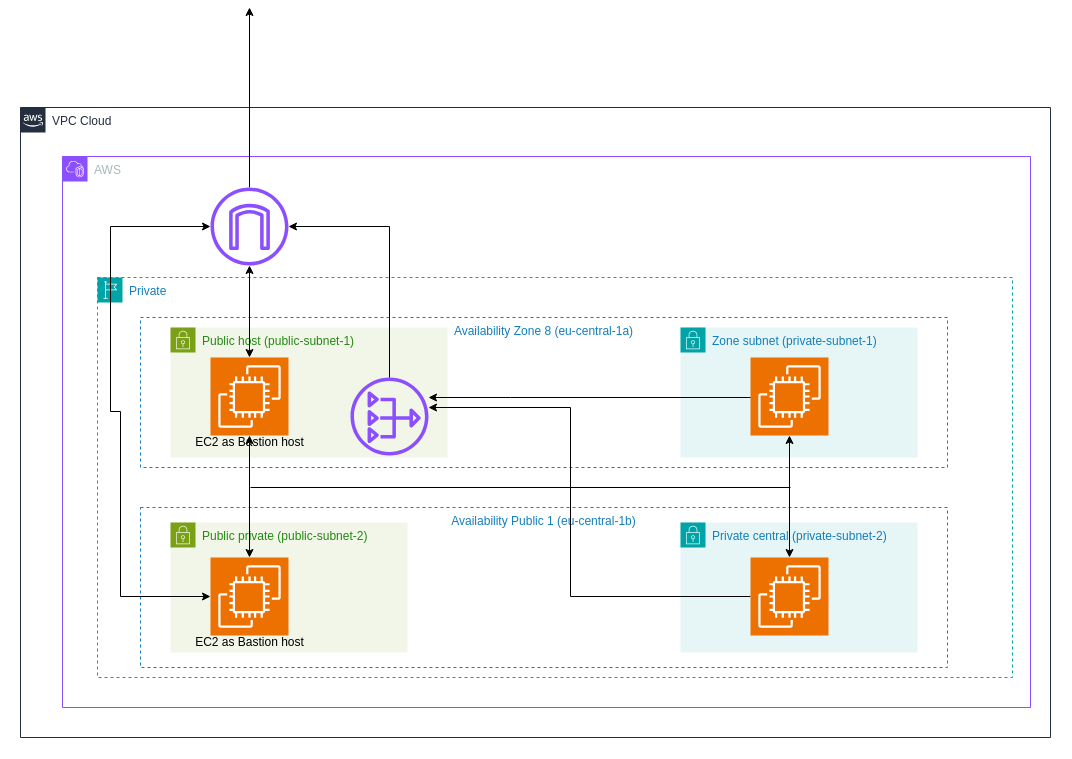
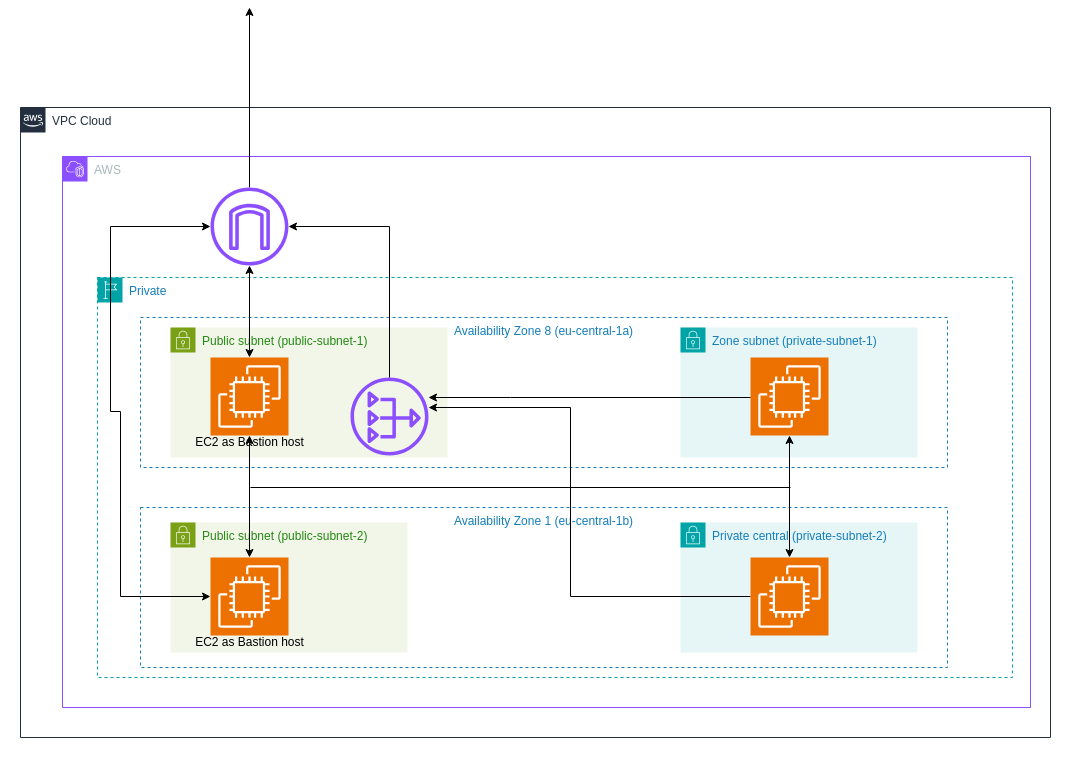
- <mxCell id="7" value="Public host (public-subnet-1)" style="points=[[0,0],[0.25,0],[0.5,0],[0.75,0],[1,0],[1,0.25],[1,0.5],[1,0.75],[1,1],[0.75,1],[0.5,1],[0.25,1],[0,1],[0,0.75],[0,0.5],[0,0.25]];outlineConnect=0;gradientColor=none;html=1;whiteSpace=wrap;fontSize=12;fontStyle=0;container=1;pointerEvents=0;collapsible=0;recursiveResize=0;shape=mxgraph.aws4.group;grIcon=mxgraph.aws4.group_security_group;grStroke=0;strokeColor=#7AA116;fillColor=#F2F6E8;verticalAlign=top;align=left;spacingLeft=30;fontColor=#248814;dashed=0;" vertex="1" parent="4"><mxGeometry x="73" y="50" width="277" height="130" as="geometry" /></mxCell>
+ <mxCell id="7" value="Public subnet (public-subnet-1)" style="points=[[0,0],[0.25,0],[0.5,0],[0.75,0],[1,0],[1,0.25],[1,0.5],[1,0.75],[1,1],[0.75,1],[0.5,1],[0.25,1],[0,1],[0,0.75],[0,0.5],[0,0.25]];outlineConnect=0;gradientColor=none;html=1;whiteSpace=wrap;fontSize=12;fontStyle=0;container=1;pointerEvents=0;collapsible=0;recursiveResize=0;shape=mxgraph.aws4.group;grIcon=mxgraph.aws4.group_security_group;grStroke=0;strokeColor=#7AA116;fillColor=#F2F6E8;verticalAlign=top;align=left;spacingLeft=30;fontColor=#248814;dashed=0;" vertex="1" parent="4"><mxGeometry x="73" y="50" width="277" height="130" as="geometry" /></mxCell>
- <mxCell id="6" value="Availability Public 1 (eu-central-1b)" style="fillColor=none;strokeColor=#147EBA;dashed=1;verticalAlign=top;fontStyle=0;fontColor=#147EBA;whiteSpace=wrap;html=1;" vertex="1" parent="4"><mxGeometry x="43" y="230" width="807" height="160" as="geometry" /></mxCell>
+ <mxCell id="6" value="Availability Zone 1 (eu-central-1b)" style="fillColor=none;strokeColor=#147EBA;dashed=1;verticalAlign=top;fontStyle=0;fontColor=#147EBA;whiteSpace=wrap;html=1;" vertex="1" parent="4"><mxGeometry x="43" y="230" width="807" height="160" as="geometry" /></mxCell>
- <mxCell id="10" value="Public private (public-subnet-2)" style="points=[[0,0],[0.25,0],[0.5,0],[0.75,0],[1,0],[1,0.25],[1,0.5],[1,0.75],[1,1],[0.75,1],[0.5,1],[0.25,1],[0,1],[0,0.75],[0,0.5],[0,0.25]];outlineConnect=0;gradientColor=none;html=1;whiteSpace=wrap;fontSize=12;fontStyle=0;container=1;pointerEvents=0;collapsible=0;recursiveResize=0;shape=mxgraph.aws4.group;grIcon=mxgraph.aws4.group_security_group;grStroke=0;strokeColor=#7AA116;fillColor=#F2F6E8;verticalAlign=top;align=left;spacingLeft=30;fontColor=#248814;dashed=0;" vertex="1" parent="4"><mxGeometry x="73" y="245" width="237" height="130" as="geometry" /></mxCell>
+ <mxCell id="10" value="Public subnet (public-subnet-2)" style="points=[[0,0],[0.25,0],[0.5,0],[0.75,0],[1,0],[1,0.25],[1,0.5],[1,0.75],[1,1],[0.75,1],[0.5,1],[0.25,1],[0,1],[0,0.75],[0,0.5],[0,0.25]];outlineConnect=0;gradientColor=none;html=1;whiteSpace=wrap;fontSize=12;fontStyle=0;container=1;pointerEvents=0;collapsible=0;recursiveResize=0;shape=mxgraph.aws4.group;grIcon=mxgraph.aws4.group_security_group;grStroke=0;strokeColor=#7AA116;fillColor=#F2F6E8;verticalAlign=top;align=left;spacingLeft=30;fontColor=#248814;dashed=0;" vertex="1" parent="4"><mxGeometry x="73" y="245" width="237" height="130" as="geometry" /></mxCell>
